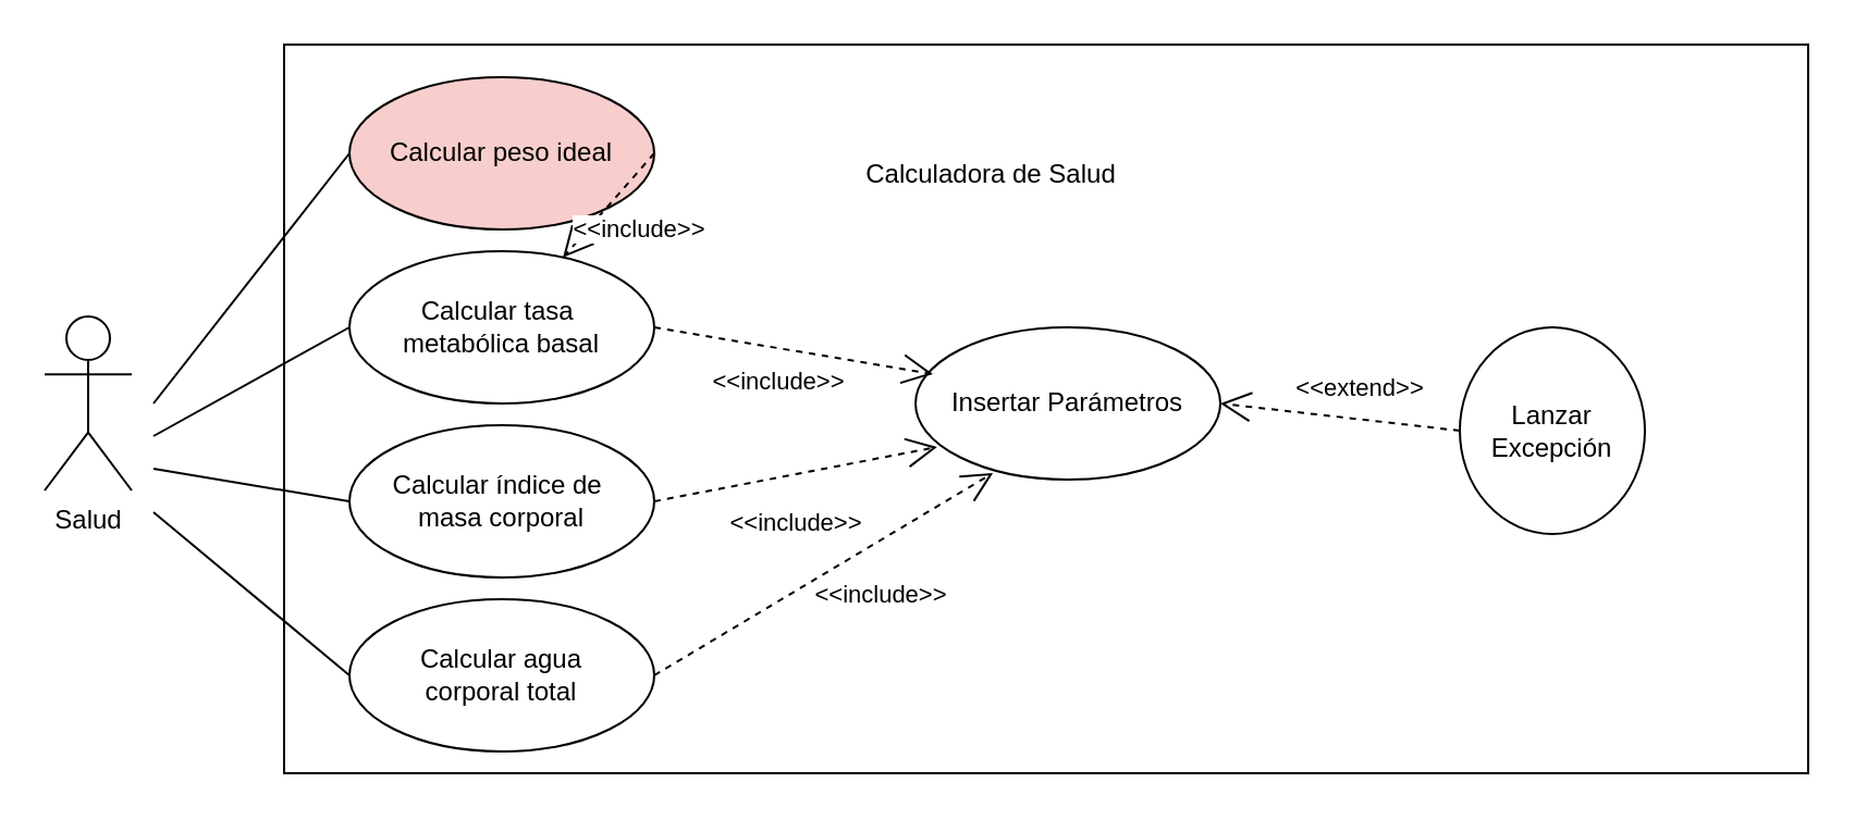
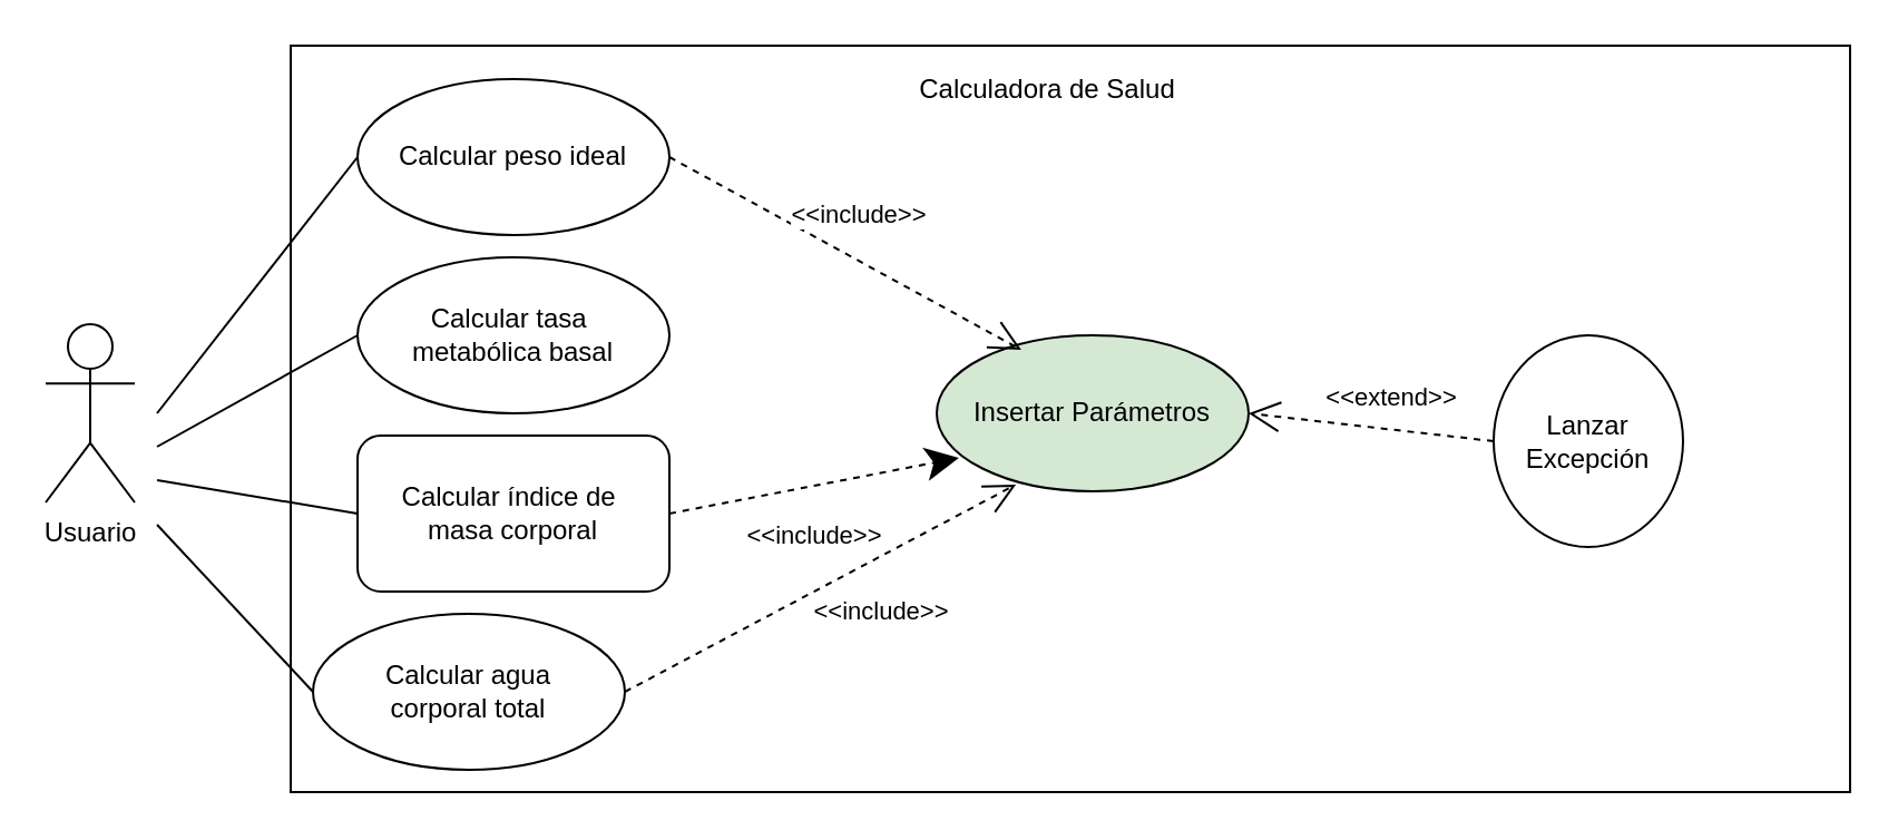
- <mxCell id="3" value="Calcular peso ideal" style="ellipse;whiteSpace=wrap;html=1;fillColor=#f8cecc;" vertex="1" parent="1"><mxGeometry x="160" y="35" width="140" height="70" as="geometry" /></mxCell>
+ <mxCell id="3" value="Calcular peso ideal" style="ellipse;whiteSpace=wrap;html=1;" vertex="1" parent="1"><mxGeometry x="160" y="35" width="140" height="70" as="geometry" /></mxCell>
- <mxCell id="13" value="Calculadora de Salud" style="text;html=1;align=center;verticalAlign=middle;whiteSpace=wrap;rounded=0;" vertex="1" parent="1"><mxGeometry x="385" y="65" width="140" height="30" as="geometry" /></mxCell>
+ <mxCell id="13" value="Calculadora de Salud" style="text;html=1;align=center;verticalAlign=middle;whiteSpace=wrap;rounded=0;" vertex="1" parent="1"><mxGeometry x="400" y="25" width="140" height="30" as="geometry" /></mxCell>
- <mxCell id="10" value="&amp;lt;&amp;lt;include&amp;gt;&amp;gt;" style="endArrow=open;endSize=12;dashed=1;html=1;rounded=0;exitX=1;exitY=0.5;exitDx=0;exitDy=0;" edge="1" parent="1" source="3" target="4"><mxGeometry x="-0.032" y="18" width="160" relative="1" as="geometry"><mxPoint x="330" y="260" as="sourcePoint" /><mxPoint x="481" y="240" as="targetPoint" /><mxPoint as="offset" /></mxGeometry></mxCell>
+ <mxCell id="10" value="&amp;lt;&amp;lt;include&amp;gt;&amp;gt;" style="endArrow=open;endSize=12;dashed=1;html=1;rounded=0;exitX=1;exitY=0.5;exitDx=0;exitDy=0;entryX=0.271;entryY=0.093;entryDx=0;entryDy=0;entryPerimeter=0;" edge="1" parent="1" source="3" target="5"><mxGeometry x="-0.032" y="18" width="160" relative="1" as="geometry"><mxPoint x="330" y="260" as="sourcePoint" /><mxPoint x="481" y="240" as="targetPoint" /><mxPoint as="offset" /></mxGeometry></mxCell>
- <mxCell id="7" value="&amp;lt;&amp;lt;include&amp;gt;&amp;gt;" style="endArrow=open;endSize=12;dashed=1;html=1;rounded=0;exitX=1;exitY=0.5;exitDx=0;exitDy=0;entryX=0.057;entryY=0.307;entryDx=0;entryDy=0;entryPerimeter=0;" edge="1" parent="1" source="4" target="5"><mxGeometry x="-0.077" y="-15" width="160" relative="1" as="geometry"><mxPoint x="230" y="299.5" as="sourcePoint" /><mxPoint x="380" y="215" as="targetPoint" /><mxPoint as="offset" /></mxGeometry></mxCell>
- <mxCell id="5" value="Insertar Parámetros" style="ellipse;whiteSpace=wrap;html=1;" vertex="1" parent="1"><mxGeometry x="420" y="150" width="140" height="70" as="geometry" /></mxCell>
+ <mxCell id="5" value="Insertar Parámetros" style="ellipse;whiteSpace=wrap;html=1;fillColor=#d5e8d4;" vertex="1" parent="1"><mxGeometry x="420" y="150" width="140" height="70" as="geometry" /></mxCell>
- <mxCell id="15" value="&amp;lt;&amp;lt;include&amp;gt;&amp;gt;" style="endArrow=open;endSize=12;dashed=1;html=1;rounded=0;exitX=1;exitY=0.5;exitDx=0;exitDy=0;entryX=0.071;entryY=0.786;entryDx=0;entryDy=0;entryPerimeter=0;" edge="1" parent="1" source="14" target="5"><mxGeometry x="-0.07" y="-22" width="160" relative="1" as="geometry"><mxPoint x="229" y="419.5" as="sourcePoint" /><mxPoint x="400" y="355" as="targetPoint" /><mxPoint as="offset" /></mxGeometry></mxCell>
+ <mxCell id="15" value="&amp;lt;&amp;lt;include&amp;gt;&amp;gt;" style="endArrow=classic;endSize=12;dashed=1;html=1;rounded=0;exitX=1;exitY=0.5;exitDx=0;exitDy=0;entryX=0.071;entryY=0.786;entryDx=0;entryDy=0;entryPerimeter=0;" edge="1" parent="1" source="14" target="5"><mxGeometry x="-0.07" y="-22" width="160" relative="1" as="geometry"><mxPoint x="229" y="419.5" as="sourcePoint" /><mxPoint x="400" y="355" as="targetPoint" /><mxPoint as="offset" /></mxGeometry></mxCell>
- <mxCell id="14" value="Calcular índice de&amp;nbsp;&lt;div&gt;masa corporal&lt;/div&gt;" style="ellipse;whiteSpace=wrap;html=1;" vertex="1" parent="1"><mxGeometry x="160" y="195" width="140" height="70" as="geometry" /></mxCell>
+ <mxCell id="14" value="Calcular índice de&amp;nbsp;&lt;div&gt;masa corporal&lt;/div&gt;" style="whiteSpace=wrap;html=1;rounded=1;" vertex="1" parent="1"><mxGeometry x="160" y="195" width="140" height="70" as="geometry" /></mxCell>
- <mxCell id="2" value="Salud" style="shape=umlActor;verticalLabelPosition=bottom;verticalAlign=top;html=1;outlineConnect=0;" vertex="1" parent="1"><mxGeometry x="20" y="145" width="40" height="80" as="geometry" /></mxCell>
+ <mxCell id="2" value="Usuario" style="shape=umlActor;verticalLabelPosition=bottom;verticalAlign=top;html=1;outlineConnect=0;" vertex="1" parent="1"><mxGeometry x="20" y="145" width="40" height="80" as="geometry" /></mxCell>
- <mxCell id="17" value="Calcular agua&lt;div&gt;corporal total&lt;/div&gt;" style="ellipse;whiteSpace=wrap;html=1;" vertex="1" parent="1"><mxGeometry x="160" y="275" width="140" height="70" as="geometry" /></mxCell>
+ <mxCell id="17" value="Calcular agua&lt;div&gt;corporal total&lt;/div&gt;" style="ellipse;whiteSpace=wrap;html=1;" vertex="1" parent="1"><mxGeometry x="140" y="275" width="140" height="70" as="geometry" /></mxCell>
